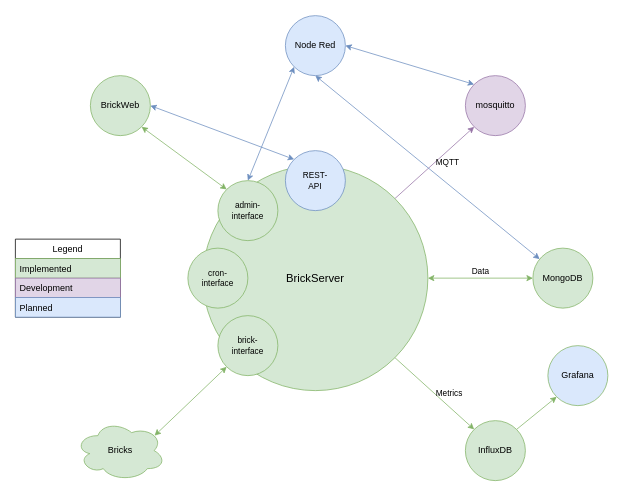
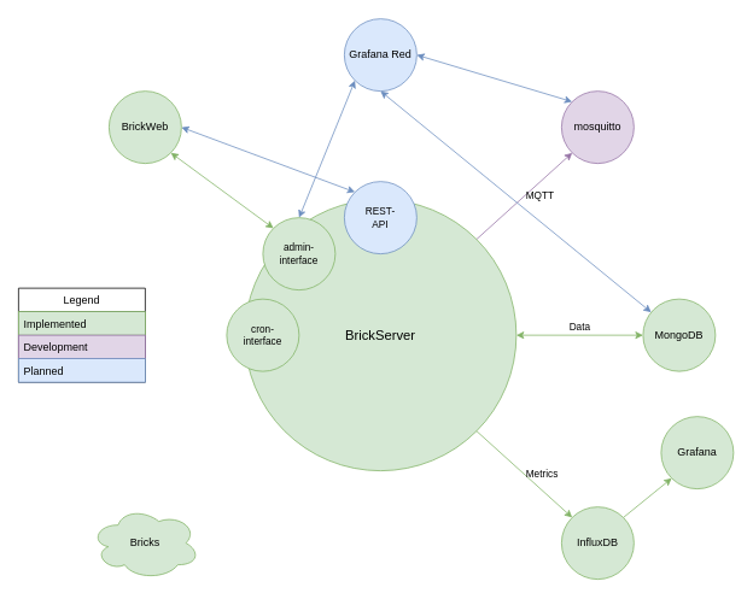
- <mxCell id="22" value="Node Red" style="ellipse;whiteSpace=wrap;html=1;aspect=fixed;fillColor=#dae8fc;strokeColor=#6c8ebf;" vertex="1" parent="1"><mxGeometry x="380" y="20" width="80" height="80" as="geometry" /></mxCell>
+ <mxCell id="22" value="Grafana Red" style="ellipse;whiteSpace=wrap;html=1;aspect=fixed;fillColor=#dae8fc;strokeColor=#6c8ebf;" vertex="1" parent="1"><mxGeometry x="380" y="20" width="80" height="80" as="geometry" /></mxCell>
- <mxCell id="8" value="brick-&lt;br style=&quot;font-size: 11px;&quot;&gt;interface" style="ellipse;whiteSpace=wrap;html=1;aspect=fixed;fillColor=#d5e8d4;strokeColor=#82b366;fontSize=11;" vertex="1" parent="1"><mxGeometry x="290" y="420" width="80" height="80" as="geometry" /></mxCell>
- <mxCell id="23" value="Grafana" style="ellipse;whiteSpace=wrap;html=1;aspect=fixed;fillColor=#dae8fc;strokeColor=#82b366;" vertex="1" parent="1"><mxGeometry x="730" y="460" width="80" height="80" as="geometry" /></mxCell>
+ <mxCell id="23" value="Grafana" style="ellipse;whiteSpace=wrap;html=1;aspect=fixed;fillColor=#d5e8d4;strokeColor=#82b366;" vertex="1" parent="1"><mxGeometry x="730" y="460" width="80" height="80" as="geometry" /></mxCell>
- <mxCell id="7" style="rounded=0;orthogonalLoop=1;jettySize=auto;html=1;exitX=0;exitY=1;exitDx=0;exitDy=0;entryX=0.88;entryY=0.25;entryDx=0;entryDy=0;entryPerimeter=0;startArrow=classic;startFill=1;fillColor=#d5e8d4;strokeColor=#82b366;" edge="1" parent="1" source="8" target="17"><mxGeometry relative="1" as="geometry" /></mxCell>
